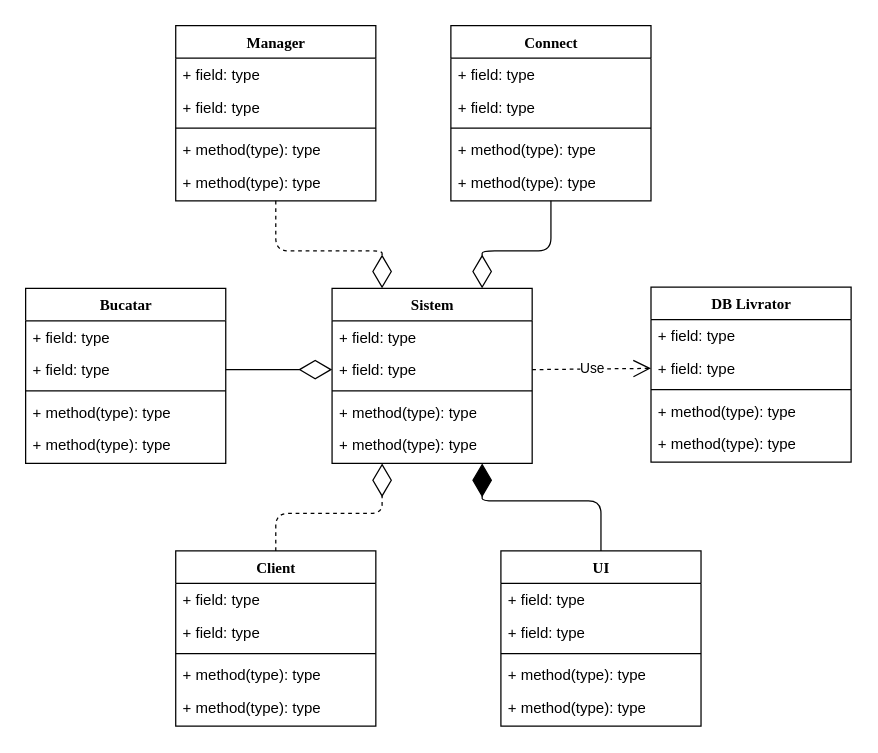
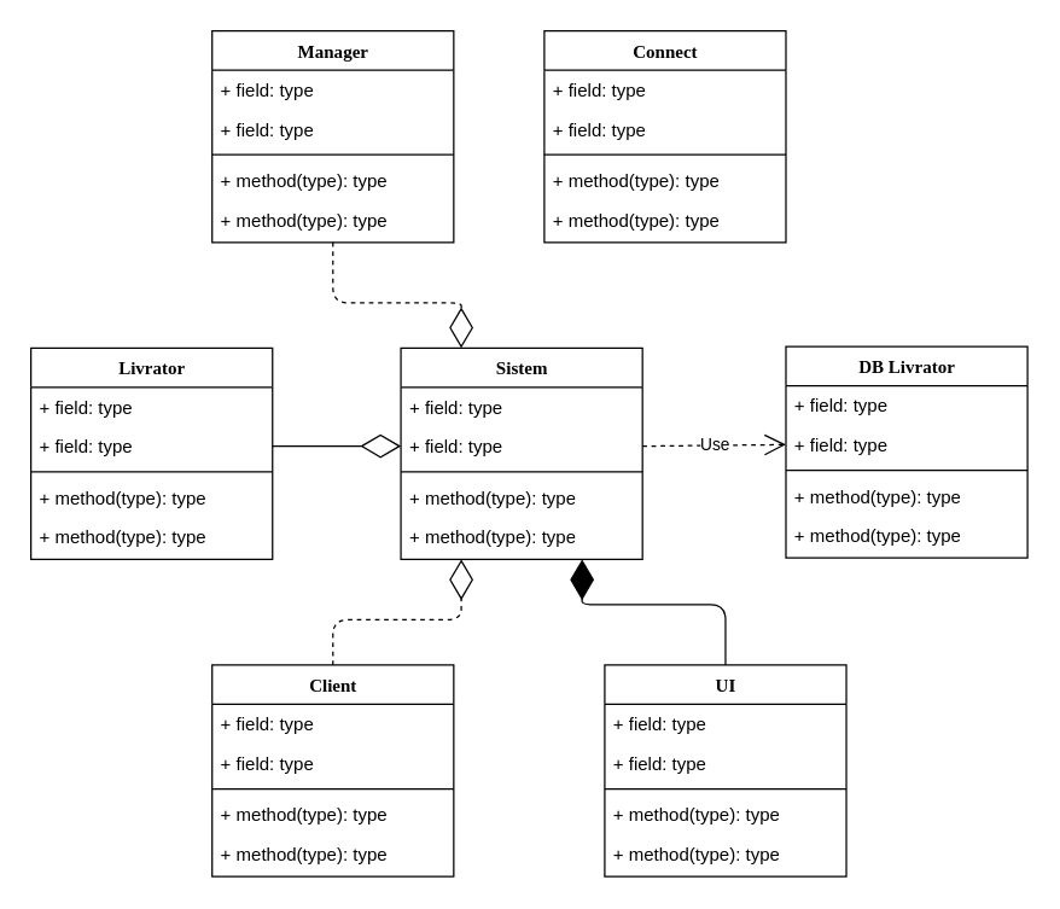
- <mxCell id="47" value="" style="endArrow=diamondThin;endFill=0;endSize=24;html=1;exitX=0.5;exitY=1;exitDx=0;exitDy=0;entryX=0.75;entryY=0;entryDx=0;entryDy=0;" parent="1" source="20" target="26" edge="1"><mxGeometry width="160" relative="1" as="geometry"><mxPoint x="220" y="325" as="sourcePoint" /><mxPoint x="297.92" y="332.202" as="targetPoint" /><Array as="points"><mxPoint x="440" y="200" /><mxPoint x="385" y="200" /></Array></mxGeometry></mxCell>
- <mxCell id="8" value="Bucatar" style="swimlane;html=1;fontStyle=1;align=center;verticalAlign=top;childLayout=stackLayout;horizontal=1;startSize=26;horizontalStack=0;resizeParent=1;resizeLast=0;collapsible=1;marginBottom=0;swimlaneFillColor=#ffffff;rounded=0;shadow=0;comic=0;labelBackgroundColor=none;strokeWidth=1;fillColor=none;fontFamily=Verdana;fontSize=12" parent="1" vertex="1"><mxGeometry x="20" y="230" width="160" height="140" as="geometry" /></mxCell>
+ <mxCell id="8" value="Livrator" style="swimlane;html=1;fontStyle=1;align=center;verticalAlign=top;childLayout=stackLayout;horizontal=1;startSize=26;horizontalStack=0;resizeParent=1;resizeLast=0;collapsible=1;marginBottom=0;swimlaneFillColor=#ffffff;rounded=0;shadow=0;comic=0;labelBackgroundColor=none;strokeWidth=1;fillColor=none;fontFamily=Verdana;fontSize=12" parent="1" vertex="1"><mxGeometry x="20" y="230" width="160" height="140" as="geometry" /></mxCell>
